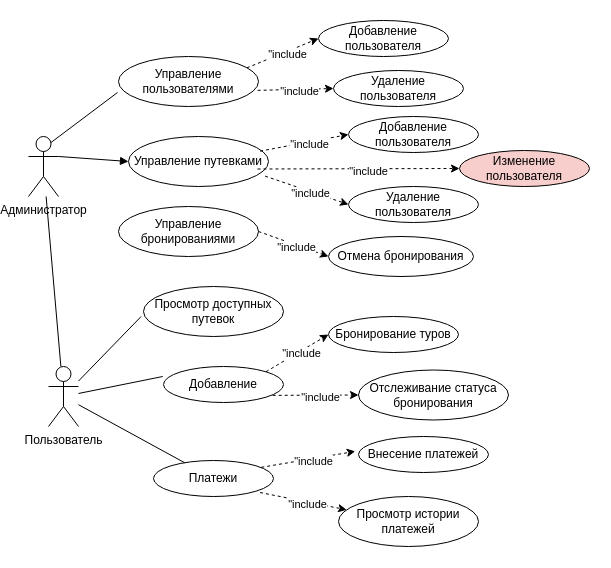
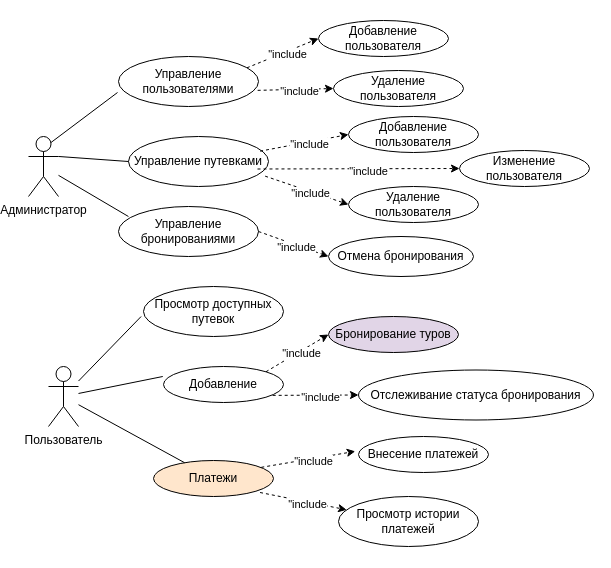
- <mxCell id="26" value="" style="endArrow=block;html=1;rounded=0;exitX=1;exitY=0.333;exitDx=0;exitDy=0;exitPerimeter=0;entryX=0;entryY=0.5;entryDx=0;entryDy=0;" edge="1" parent="1" source="3" target="23"><mxGeometry width="50" height="50" relative="1" as="geometry"><mxPoint x="160" y="366" as="sourcePoint" /><mxPoint x="210" y="316" as="targetPoint" /></mxGeometry></mxCell>
+ <mxCell id="26" value="" style="endArrow=none;html=1;rounded=0;exitX=1;exitY=0.333;exitDx=0;exitDy=0;exitPerimeter=0;entryX=0;entryY=0.5;entryDx=0;entryDy=0;" edge="1" parent="1" source="3" target="23"><mxGeometry width="50" height="50" relative="1" as="geometry"><mxPoint x="160" y="366" as="sourcePoint" /><mxPoint x="210" y="316" as="targetPoint" /></mxGeometry></mxCell>
- <mxCell id="43" value="Изменение пользователя" style="ellipse;whiteSpace=wrap;html=1;fillColor=#f8cecc;" vertex="1" parent="1"><mxGeometry x="451" y="150" width="130" height="36" as="geometry" /></mxCell>
+ <mxCell id="43" value="Изменение пользователя" style="ellipse;whiteSpace=wrap;html=1;" vertex="1" parent="1"><mxGeometry x="451" y="150" width="130" height="36" as="geometry" /></mxCell>
- <mxCell id="25" value="" style="endArrow=none;html=1;rounded=0;" edge="1" parent="1" source="3" target="2"><mxGeometry width="50" height="50" relative="1" as="geometry"><mxPoint x="160" y="366" as="sourcePoint" /><mxPoint x="210" y="316" as="targetPoint" /></mxGeometry></mxCell>
+ <mxCell id="25" value="" style="endArrow=none;html=1;rounded=0;entryX=0.071;entryY=0.2;entryDx=0;entryDy=0;entryPerimeter=0;" edge="1" parent="1" source="3" target="24"><mxGeometry width="50" height="50" relative="1" as="geometry"><mxPoint x="160" y="366" as="sourcePoint" /><mxPoint x="210" y="316" as="targetPoint" /></mxGeometry></mxCell>
- <mxCell id="10" value="Бронирование туров" style="ellipse;whiteSpace=wrap;html=1;" vertex="1" parent="1"><mxGeometry x="320" y="316" width="130" height="36" as="geometry" /></mxCell>
+ <mxCell id="10" value="Бронирование туров" style="ellipse;whiteSpace=wrap;html=1;fillColor=#e1d5e7;" vertex="1" parent="1"><mxGeometry x="320" y="316" width="130" height="36" as="geometry" /></mxCell>
- <mxCell id="11" value="Отслеживание статуса бронирования" style="ellipse;whiteSpace=wrap;html=1;" vertex="1" parent="1"><mxGeometry x="350" y="369.5" width="150" height="50" as="geometry" /></mxCell>
+ <mxCell id="11" value="Отслеживание статуса бронирования" style="ellipse;whiteSpace=wrap;html=1;" vertex="1" parent="1"><mxGeometry x="350" y="369.5" width="235" height="50" as="geometry" /></mxCell>
- <mxCell id="7" value="Платежи" style="ellipse;whiteSpace=wrap;html=1;" vertex="1" parent="1"><mxGeometry x="145" y="460" width="120" height="36" as="geometry" /></mxCell>
+ <mxCell id="7" value="Платежи" style="ellipse;whiteSpace=wrap;html=1;fillColor=#ffe6cc;" vertex="1" parent="1"><mxGeometry x="145" y="460" width="120" height="36" as="geometry" /></mxCell>
